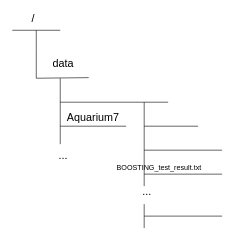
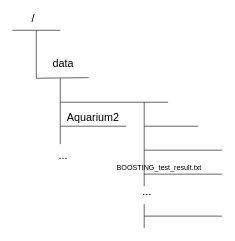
- <mxCell id="10" value="&lt;font style=&quot;font-size: 18px&quot;&gt;Aquarium7&lt;/font&gt;" style="text;html=1;strokeColor=none;fillColor=none;align=center;verticalAlign=middle;whiteSpace=wrap;rounded=0;" vertex="1" parent="1"><mxGeometry x="120" y="180" width="70" height="30" as="geometry" /></mxCell>
+ <mxCell id="10" value="&lt;font style=&quot;font-size: 18px&quot;&gt;Aquarium2&lt;/font&gt;" style="text;html=1;strokeColor=none;fillColor=none;align=center;verticalAlign=middle;whiteSpace=wrap;rounded=0;" vertex="1" parent="1"><mxGeometry x="120" y="180" width="70" height="30" as="geometry" /></mxCell>
